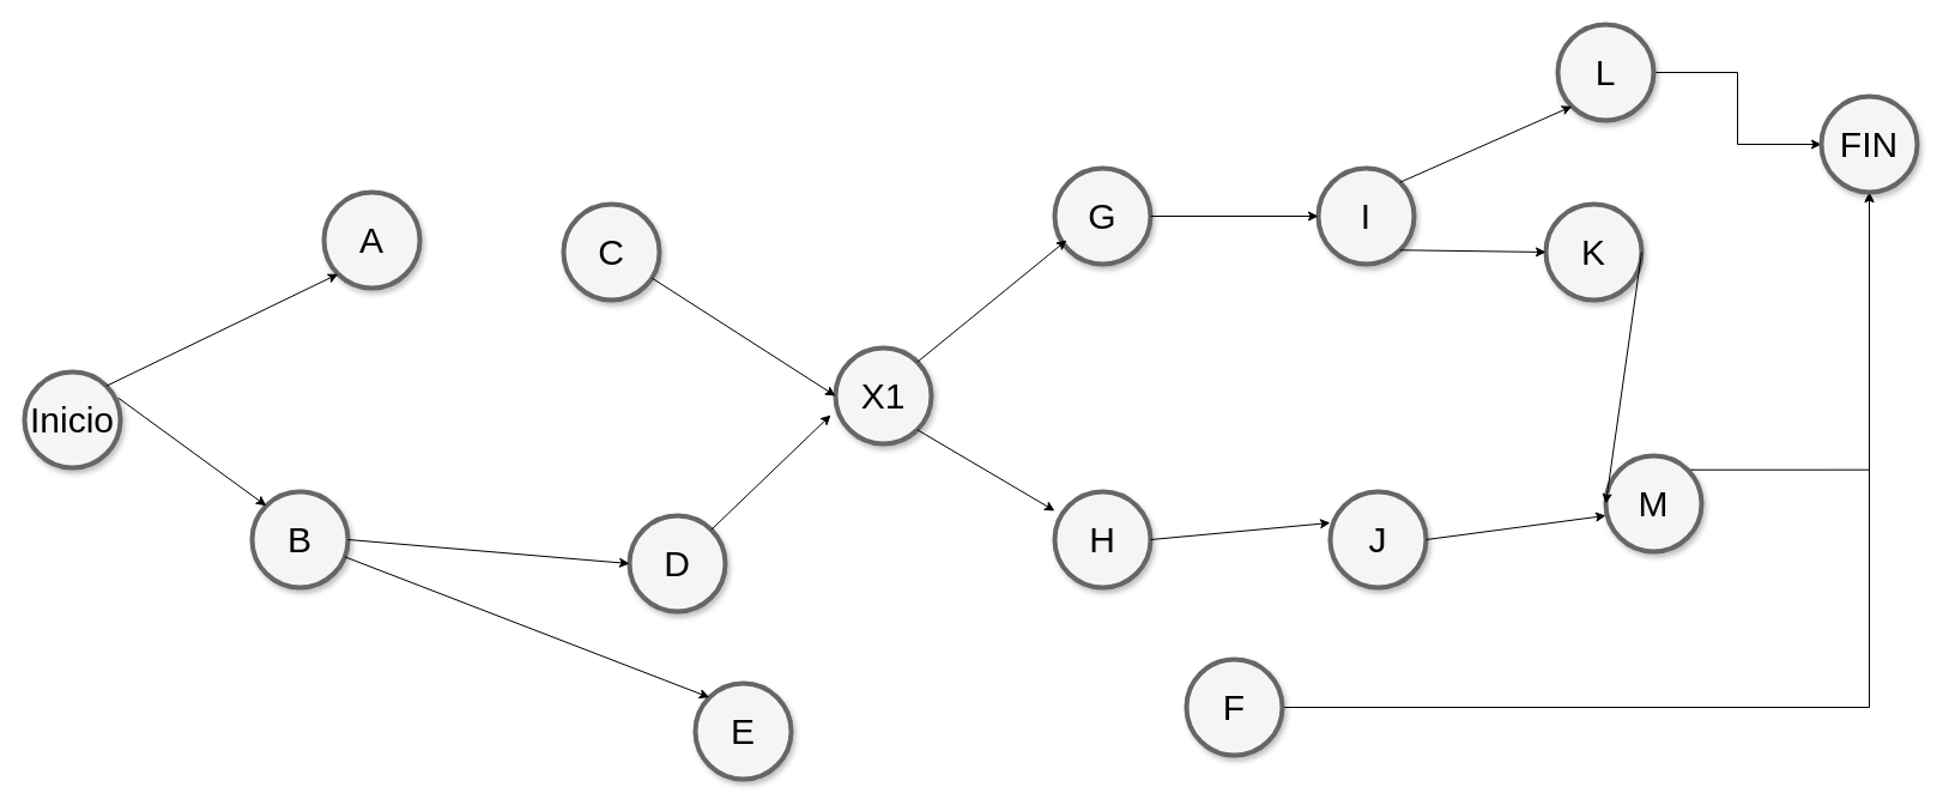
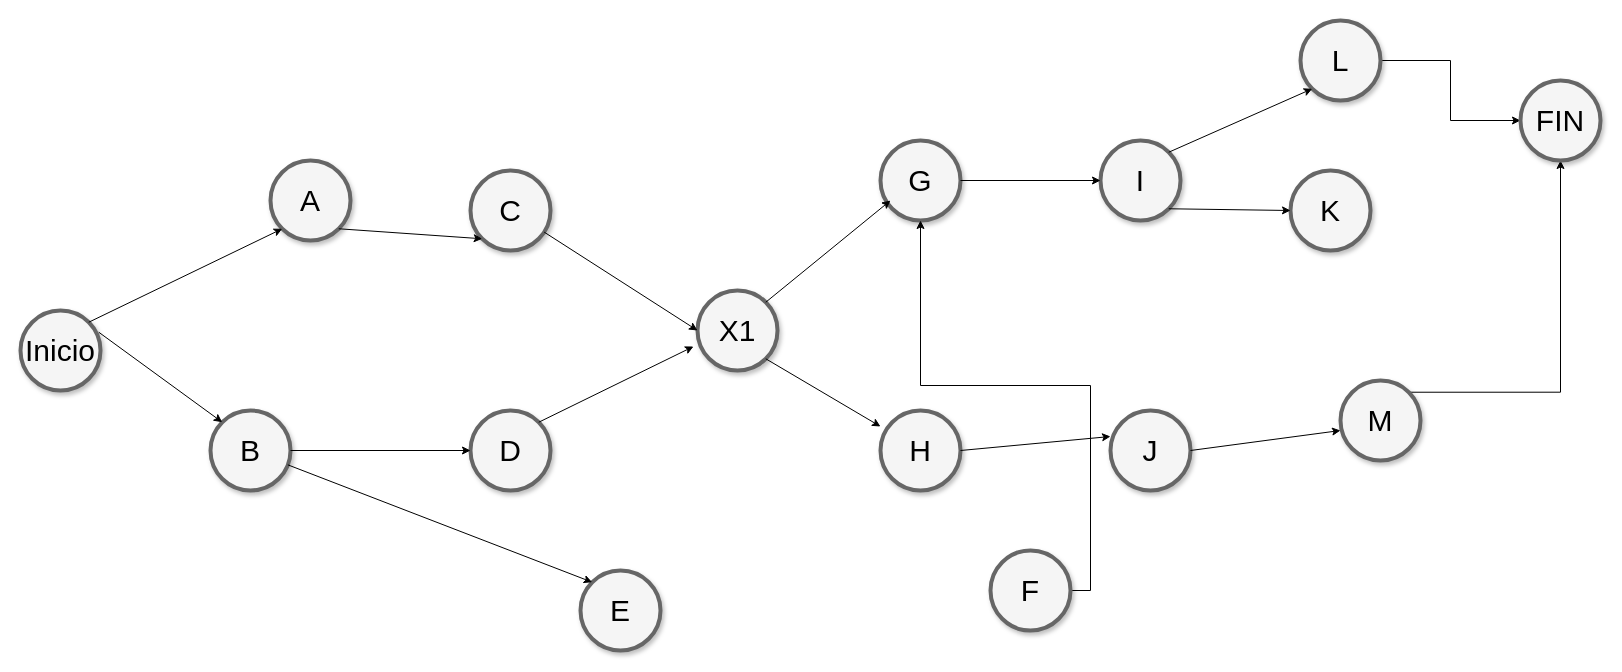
+ <mxCell id="17" value="" style="endArrow=classic;html=1;fontSize=34;exitX=1;exitY=1;exitDx=0;exitDy=0;entryX=0;entryY=1;entryDx=0;entryDy=0;" edge="1" parent="1" source="3" target="5"><mxGeometry width="50" height="50" relative="1" as="geometry"><mxPoint x="108.284" y="341.716" as="sourcePoint" /><mxPoint x="301.716" y="248.284" as="targetPoint" /></mxGeometry></mxCell>
- <mxCell id="32" value="" style="endArrow=classic;html=1;fontSize=34;exitX=1;exitY=0.5;exitDx=0;exitDy=0;entryX=0;entryY=0.5;entryDx=0;entryDy=0;" edge="1" parent="1" source="14" target="30"><mxGeometry width="50" height="50" relative="1" as="geometry"><mxPoint x="1178.284" y="218.284" as="sourcePoint" /><mxPoint x="1350" y="290" as="targetPoint" /></mxGeometry></mxCell>
- <mxCell id="6" value="D" style="ellipse;whiteSpace=wrap;html=1;rounded=0;shadow=1;strokeColor=#666666;strokeWidth=4;fontSize=30;align=center;fillColor=#f5f5f5;" vertex="1" parent="1"><mxGeometry x="525" y="430" width="80" height="80" as="geometry" /></mxCell>
+ <mxCell id="6" value="D" style="ellipse;whiteSpace=wrap;html=1;rounded=0;shadow=1;strokeColor=#666666;strokeWidth=4;fontSize=30;align=center;fillColor=#f5f5f5;" vertex="1" parent="1"><mxGeometry x="470" y="410" width="80" height="80" as="geometry" /></mxCell>
- <mxCell id="26" style="edgeStyle=orthogonalEdgeStyle;rounded=0;orthogonalLoop=1;jettySize=auto;html=1;exitX=1;exitY=0.5;exitDx=0;exitDy=0;entryX=0.5;entryY=1;entryDx=0;entryDy=0;fontSize=34;" edge="1" parent="1" source="27" target="35"><mxGeometry relative="1" as="geometry" /></mxCell>
+ <mxCell id="26" style="edgeStyle=orthogonalEdgeStyle;rounded=0;orthogonalLoop=1;jettySize=auto;html=1;exitX=1;exitY=0.5;exitDx=0;exitDy=0;fontSize=34;" edge="1" parent="1" source="27" target="8"><mxGeometry relative="1" as="geometry" /></mxCell>
